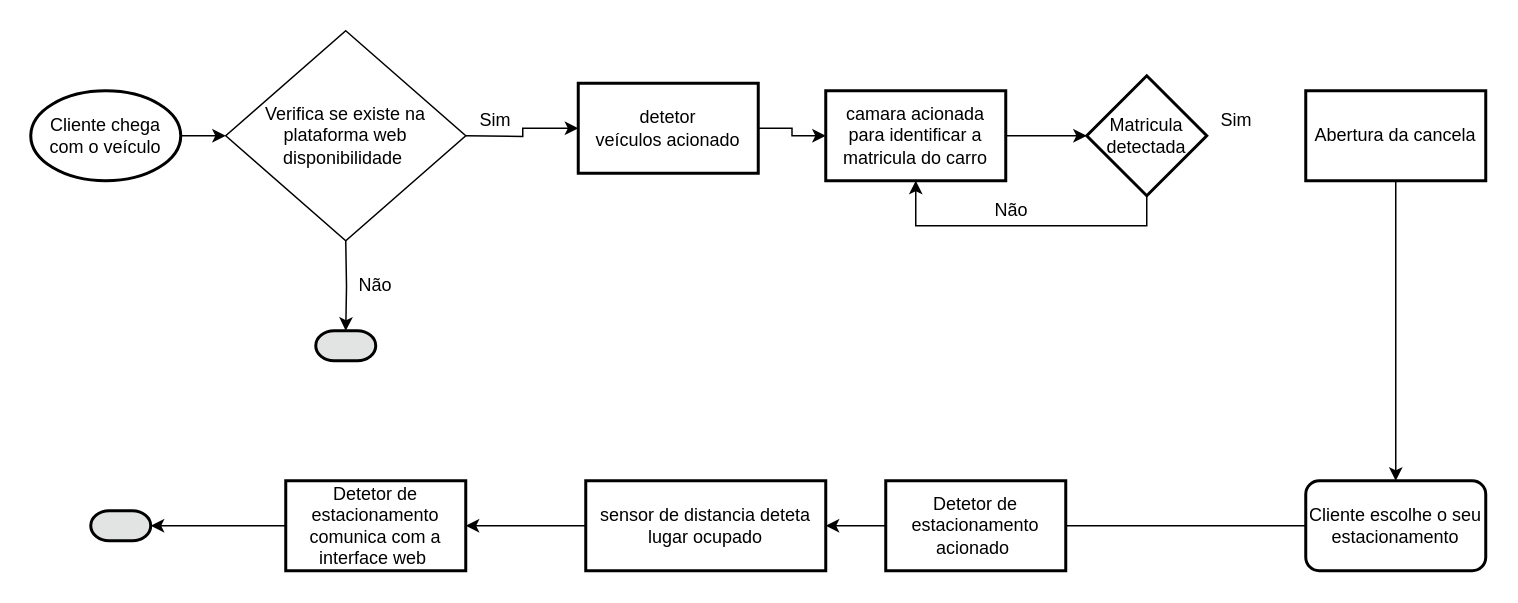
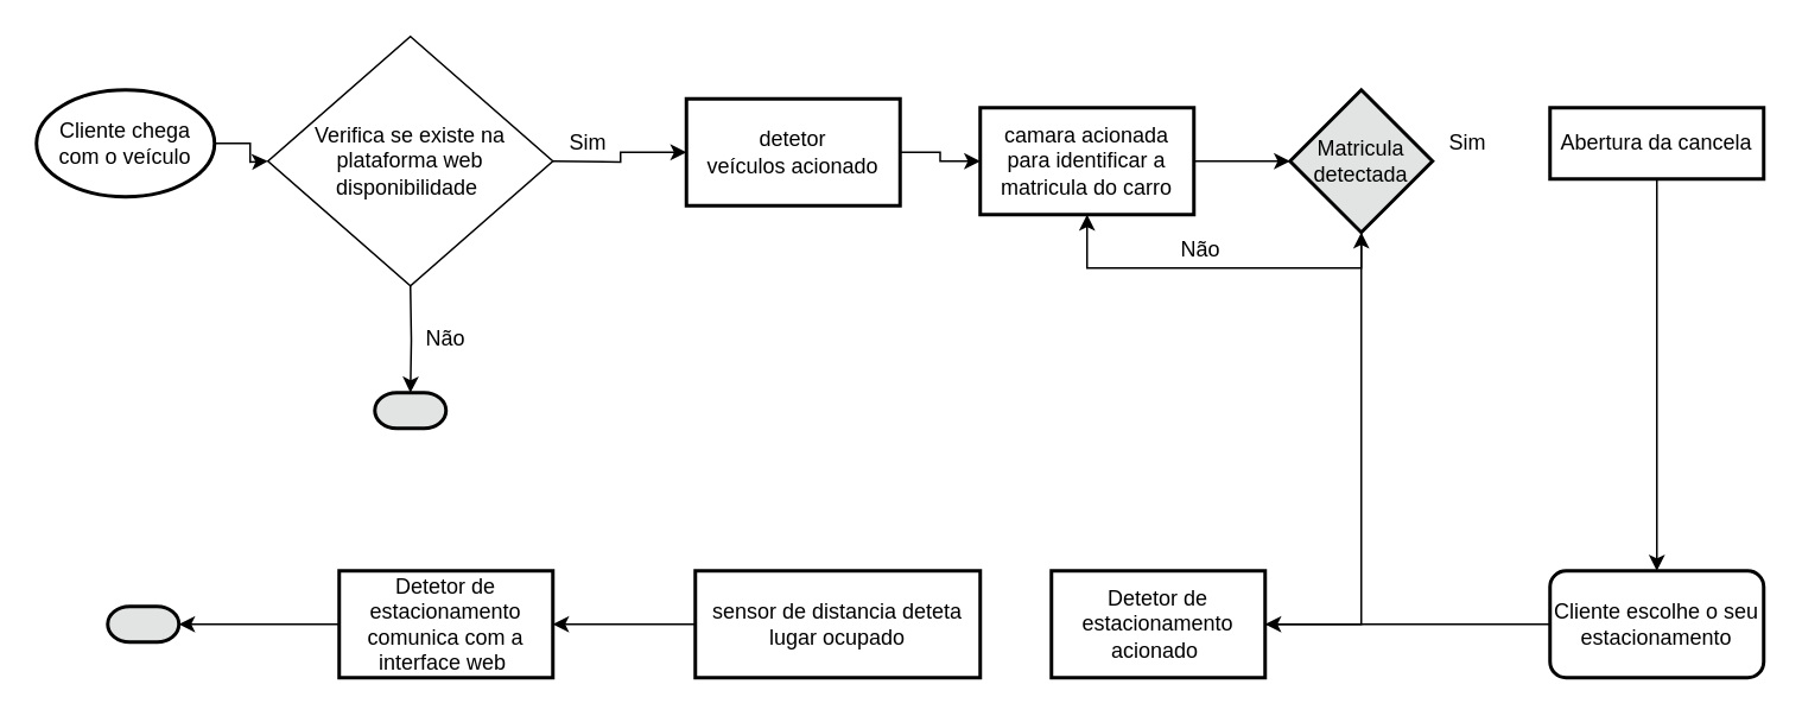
- <mxCell id="3" value="Cliente chega com o veículo" style="strokeWidth=2;html=1;shape=mxgraph.flowchart.start_1;whiteSpace=wrap;" vertex="1" parent="1"><mxGeometry x="20" y="60" width="100" height="60" as="geometry" /></mxCell>
+ <mxCell id="3" value="Cliente chega com o veículo" style="strokeWidth=2;html=1;shape=mxgraph.flowchart.start_1;whiteSpace=wrap;" vertex="1" parent="1"><mxGeometry x="20" y="50" width="100" height="60" as="geometry" /></mxCell>
- <mxCell id="9" value="Matricula detectada" style="rhombus;whiteSpace=wrap;html=1;strokeWidth=2;" vertex="1" parent="1"><mxGeometry x="724" y="50" width="80" height="80" as="geometry" /></mxCell>
+ <mxCell id="9" value="Matricula detectada" style="rhombus;whiteSpace=wrap;html=1;strokeWidth=2;fillColor=#e2e3e3;" vertex="1" parent="1"><mxGeometry x="724" y="50" width="80" height="80" as="geometry" /></mxCell>
- <mxCell id="12" value="Abertura da cancela" style="whiteSpace=wrap;html=1;strokeWidth=2;" vertex="1" parent="1"><mxGeometry x="870" y="60" width="120" height="60" as="geometry" /></mxCell>
+ <mxCell id="12" value="Abertura da cancela" style="whiteSpace=wrap;html=1;strokeWidth=2;" vertex="1" parent="1"><mxGeometry x="870" y="60" width="120" height="40" as="geometry" /></mxCell>
- <mxCell id="16" value="" style="edgeStyle=orthogonalEdgeStyle;rounded=0;orthogonalLoop=1;jettySize=auto;html=1;" edge="1" parent="1" source="17" target="19"><mxGeometry relative="1" as="geometry" /></mxCell>
+ <mxCell id="16" value="" style="edgeStyle=orthogonalEdgeStyle;rounded=0;orthogonalLoop=1;jettySize=auto;html=1;" edge="1" parent="1" source="17" target="9"><mxGeometry relative="1" as="geometry" /></mxCell>
- <mxCell id="14" value="" style="edgeStyle=orthogonalEdgeStyle;rounded=0;orthogonalLoop=1;jettySize=auto;html=1;endArrow=none;" edge="1" parent="1" source="15" target="17"><mxGeometry relative="1" as="geometry" /></mxCell>
+ <mxCell id="14" value="" style="edgeStyle=orthogonalEdgeStyle;rounded=0;orthogonalLoop=1;jettySize=auto;html=1;" edge="1" parent="1" source="15" target="17"><mxGeometry relative="1" as="geometry" /></mxCell>
